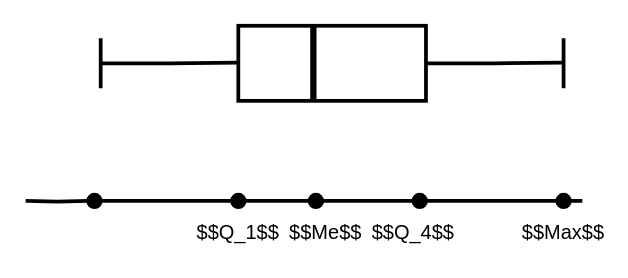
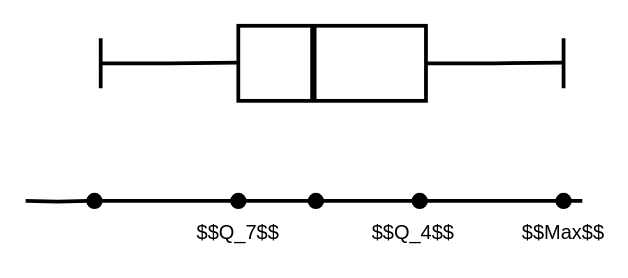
- <mxCell id="11" value="&lt;font style=&quot;font-size: 16px&quot;&gt;$$Q_1$$&lt;/font&gt;" style="text;html=1;strokeColor=none;fillColor=none;align=center;verticalAlign=middle;whiteSpace=wrap;rounded=0;" vertex="1" parent="1"><mxGeometry x="160" y="170" width="60" height="30" as="geometry" /></mxCell>
+ <mxCell id="11" value="&lt;font style=&quot;font-size: 16px&quot;&gt;$$Q_7$$&lt;/font&gt;" style="text;html=1;strokeColor=none;fillColor=none;align=center;verticalAlign=middle;whiteSpace=wrap;rounded=0;" vertex="1" parent="1"><mxGeometry x="160" y="170" width="60" height="30" as="geometry" /></mxCell>
- <mxCell id="9" value="&lt;font style=&quot;font-size: 16px&quot;&gt;$$Me$$&lt;/font&gt;" style="text;html=1;strokeColor=none;fillColor=none;align=center;verticalAlign=middle;whiteSpace=wrap;rounded=0;" vertex="1" parent="1"><mxGeometry x="230" y="170" width="60" height="30" as="geometry" /></mxCell>
